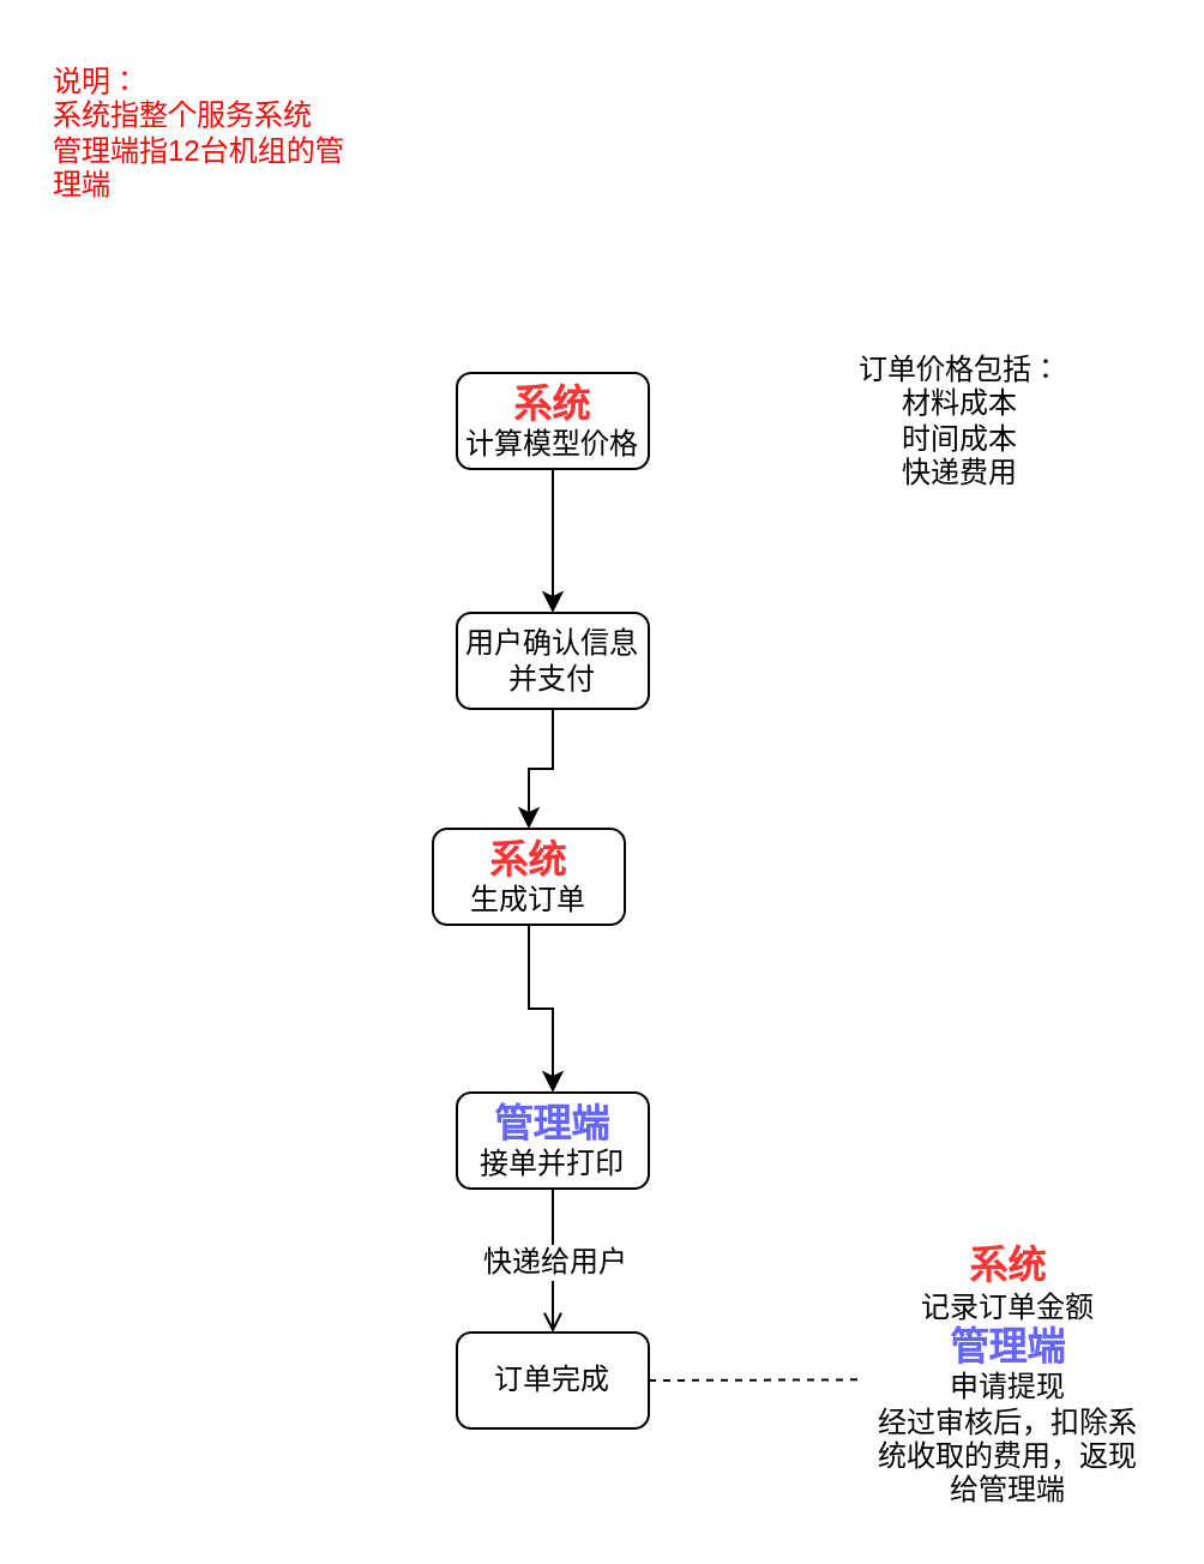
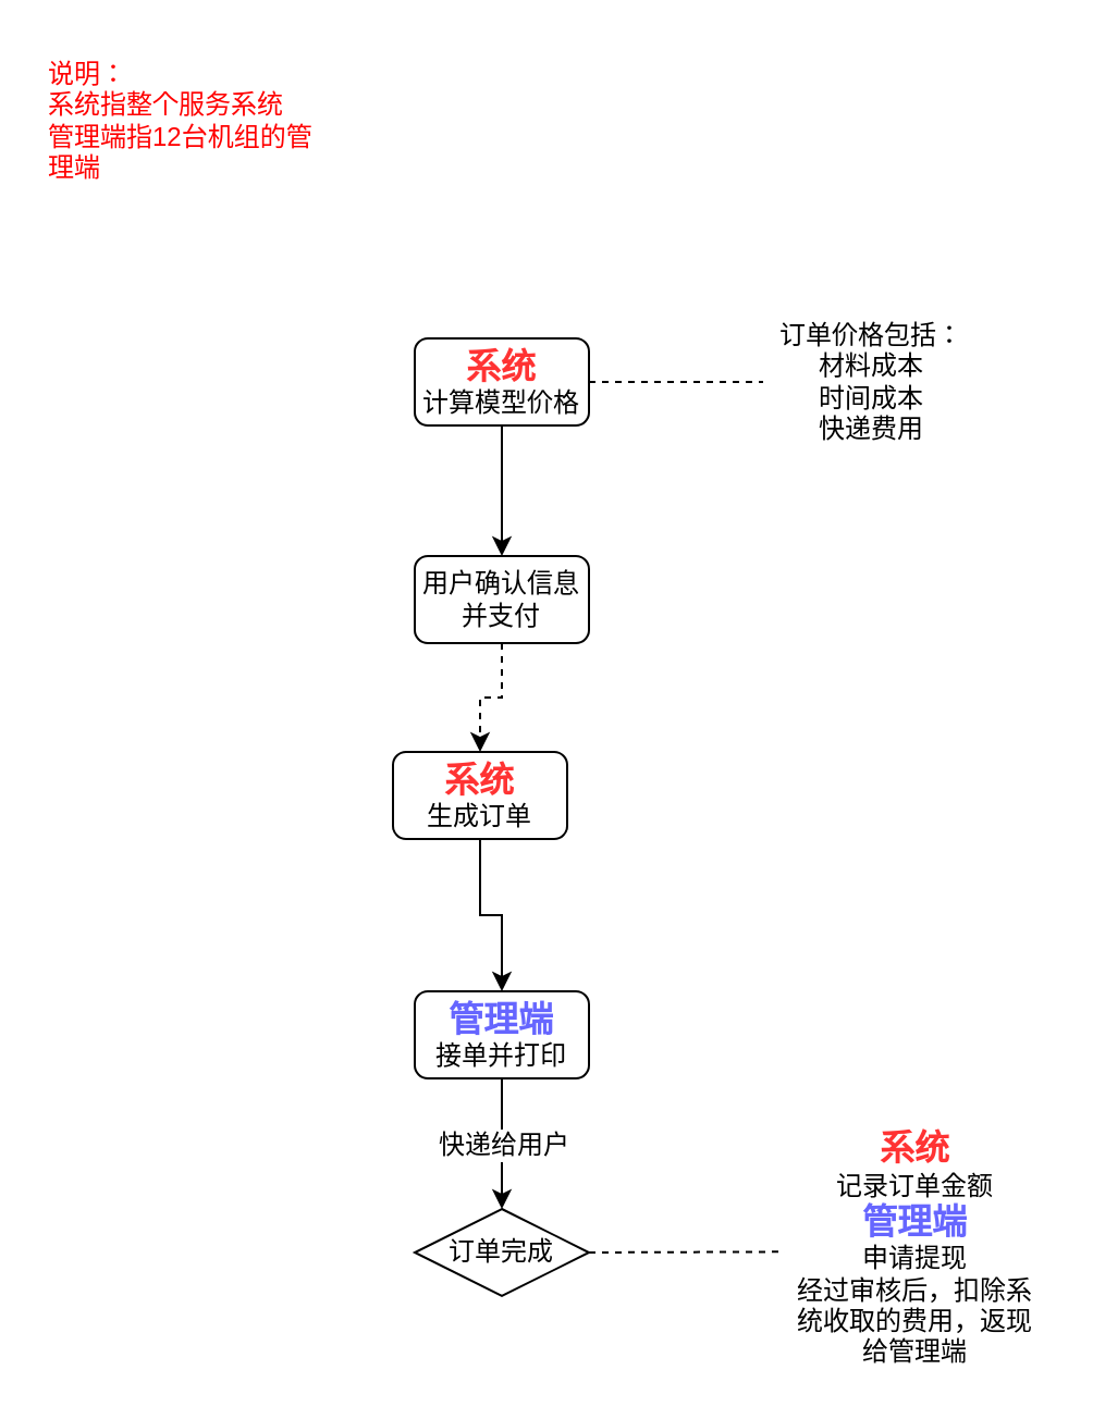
+ <mxCell id="7" value="" style="endArrow=none;dashed=1;html=1;rounded=0;entryX=0;entryY=0.5;entryDx=0;entryDy=0;exitX=1;exitY=0.5;exitDx=0;exitDy=0;" edge="1" parent="1" source="3" target="6"><mxGeometry width="50" height="50" relative="1" as="geometry"><mxPoint x="270" y="245" as="sourcePoint" /><mxPoint x="320" y="195" as="targetPoint" /></mxGeometry></mxCell>
- <mxCell id="4" style="edgeStyle=orthogonalEdgeStyle;rounded=0;orthogonalLoop=1;jettySize=auto;html=1;entryX=0.5;entryY=0;entryDx=0;entryDy=0;" edge="1" parent="1" source="5" target="9"><mxGeometry relative="1" as="geometry" /></mxCell>
+ <mxCell id="4" style="edgeStyle=orthogonalEdgeStyle;rounded=0;orthogonalLoop=1;jettySize=auto;html=1;entryX=0.5;entryY=0;entryDx=0;entryDy=0;dashed=1;" edge="1" parent="1" source="5" target="9"><mxGeometry relative="1" as="geometry" /></mxCell>
- <mxCell id="12" value="" style="endArrow=open;html=1;rounded=0;fontSize=12;fontColor=#000000;exitX=0.5;exitY=1;exitDx=0;exitDy=0;entryX=0.5;entryY=0;entryDx=0;entryDy=0;" edge="1" parent="1" source="10" target="11"><mxGeometry relative="1" as="geometry"><mxPoint x="240" y="485" as="sourcePoint" /><mxPoint x="340" y="485" as="targetPoint" /></mxGeometry></mxCell>
+ <mxCell id="12" value="" style="endArrow=classic;html=1;rounded=0;fontSize=12;fontColor=#000000;exitX=0.5;exitY=1;exitDx=0;exitDy=0;entryX=0.5;entryY=0;entryDx=0;entryDy=0;" edge="1" parent="1" source="10" target="11"><mxGeometry relative="1" as="geometry"><mxPoint x="240" y="485" as="sourcePoint" /><mxPoint x="340" y="485" as="targetPoint" /></mxGeometry></mxCell>
- <mxCell id="11" value="&lt;font style=&quot;font-size: 12px&quot;&gt;订单完成&lt;/font&gt;" style="rounded=1;whiteSpace=wrap;html=1;" vertex="1" parent="1"><mxGeometry x="190" y="555" width="80" height="40" as="geometry" /></mxCell>
+ <mxCell id="11" value="&lt;font style=&quot;font-size: 12px&quot;&gt;订单完成&lt;/font&gt;" style="rhombus;whiteSpace=wrap;html=1;" vertex="1" parent="1"><mxGeometry x="190" y="555" width="80" height="40" as="geometry" /></mxCell>
